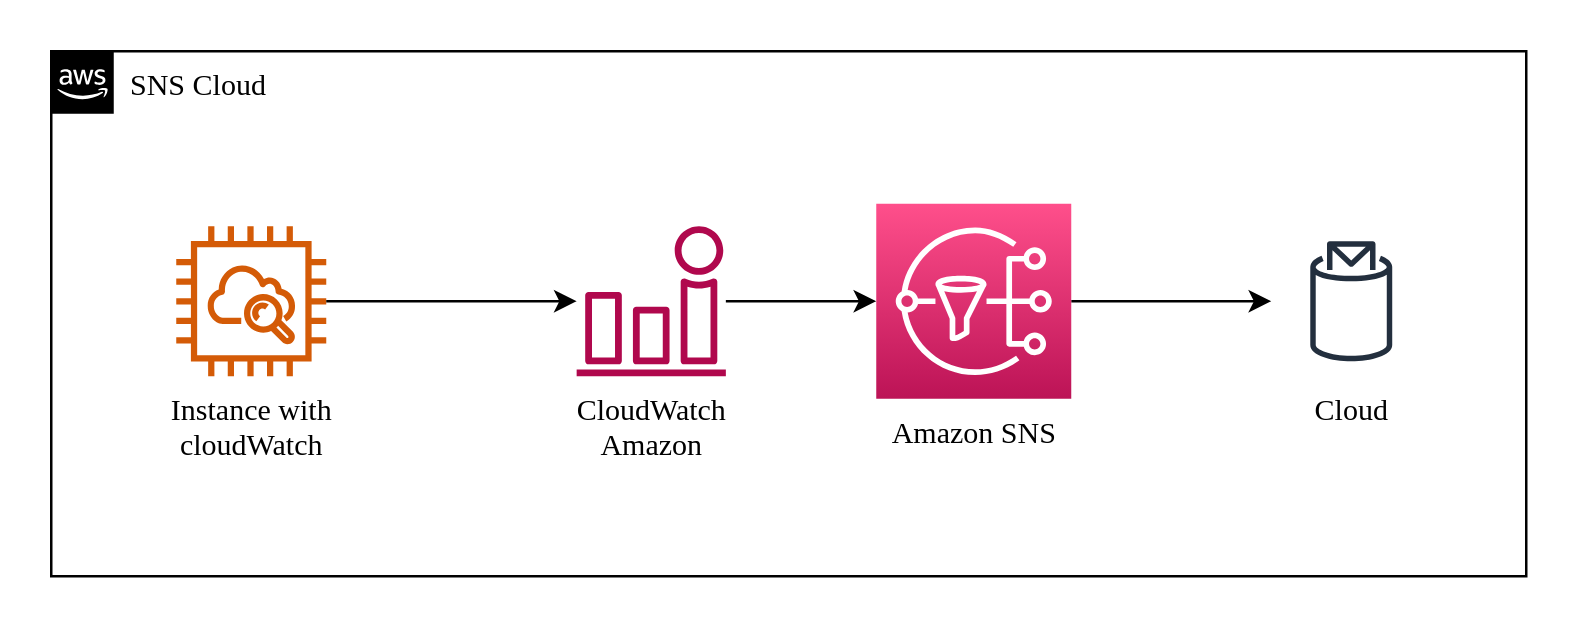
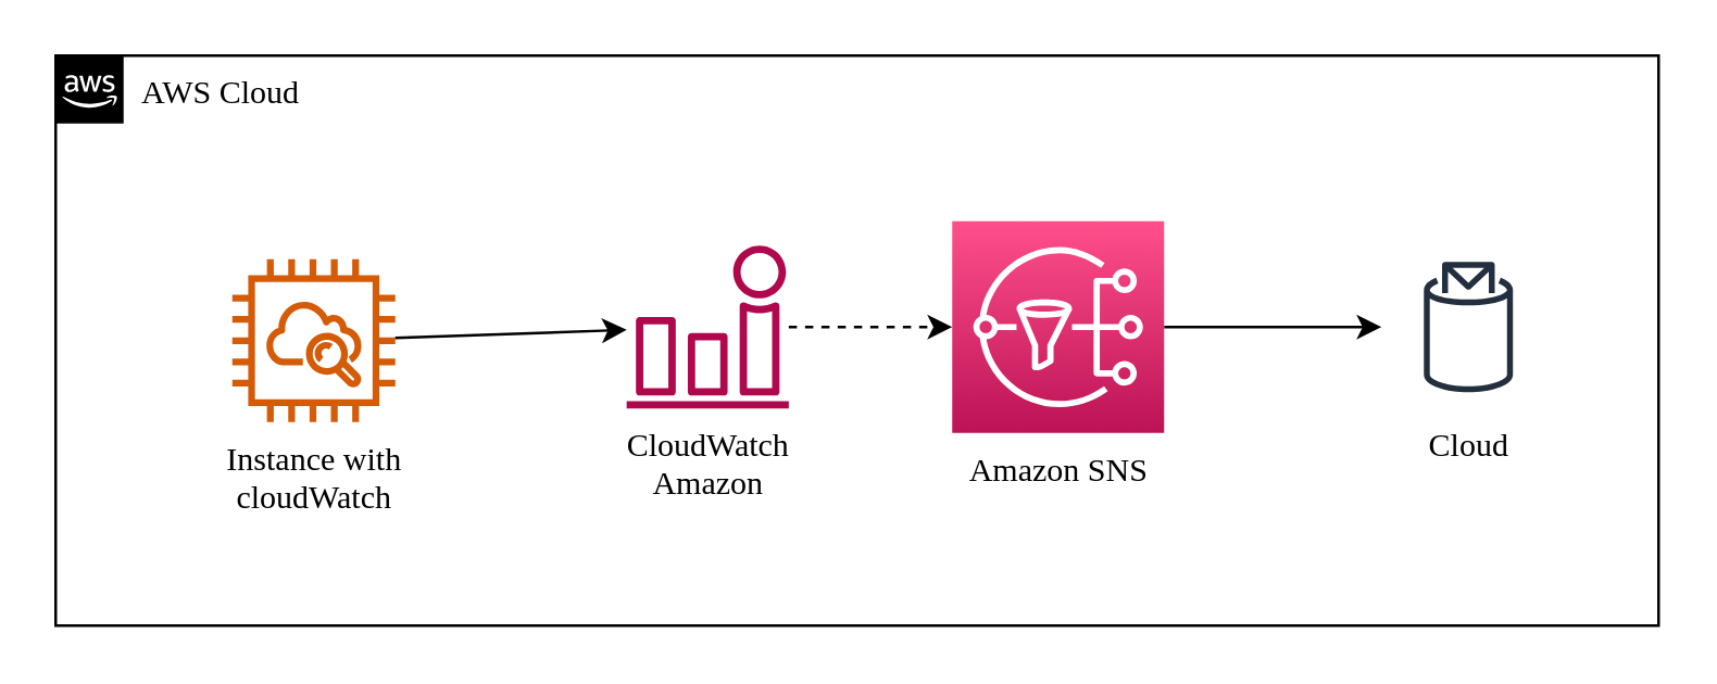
- <mxCell id="2" value="&lt;font face=&quot;Verdana&quot; color=&quot;#000000&quot;&gt;SNS Cloud&lt;/font&gt;" style="points=[[0,0],[0.25,0],[0.5,0],[0.75,0],[1,0],[1,0.25],[1,0.5],[1,0.75],[1,1],[0.75,1],[0.5,1],[0.25,1],[0,1],[0,0.75],[0,0.5],[0,0.25]];outlineConnect=0;gradientColor=none;html=1;whiteSpace=wrap;fontSize=12;fontStyle=0;container=1;pointerEvents=0;collapsible=0;recursiveResize=0;shape=mxgraph.aws4.group;grIcon=mxgraph.aws4.group_aws_cloud_alt;strokeColor=#000000;fillColor=none;verticalAlign=top;align=left;spacingLeft=30;fontColor=#232F3E;dashed=0;" parent="1" vertex="1"><mxGeometry x="20" y="20" width="590" height="210" as="geometry" /></mxCell>
+ <mxCell id="2" value="&lt;font face=&quot;Verdana&quot; color=&quot;#000000&quot;&gt;AWS Cloud&lt;/font&gt;" style="points=[[0,0],[0.25,0],[0.5,0],[0.75,0],[1,0],[1,0.25],[1,0.5],[1,0.75],[1,1],[0.75,1],[0.5,1],[0.25,1],[0,1],[0,0.75],[0,0.5],[0,0.25]];outlineConnect=0;gradientColor=none;html=1;whiteSpace=wrap;fontSize=12;fontStyle=0;container=1;pointerEvents=0;collapsible=0;recursiveResize=0;shape=mxgraph.aws4.group;grIcon=mxgraph.aws4.group_aws_cloud_alt;strokeColor=#000000;fillColor=none;verticalAlign=top;align=left;spacingLeft=30;fontColor=#232F3E;dashed=0;" parent="1" vertex="1"><mxGeometry x="20" y="20" width="590" height="210" as="geometry" /></mxCell>
- <mxCell id="4" value="&lt;font face=&quot;Verdana&quot; style=&quot;&quot; color=&quot;#000000&quot;&gt;Instance with &lt;br&gt;cloudWatch&lt;/font&gt;" style="sketch=0;outlineConnect=0;fontColor=#232F3E;gradientColor=none;fillColor=#D45B07;strokeColor=none;dashed=0;verticalLabelPosition=bottom;verticalAlign=top;align=center;html=1;fontSize=12;fontStyle=0;aspect=fixed;pointerEvents=1;shape=mxgraph.aws4.instance_with_cloudwatch2;" parent="3" vertex="1"><mxGeometry y="9" width="60" height="60" as="geometry" /></mxCell>
+ <mxCell id="4" value="&lt;font face=&quot;Verdana&quot; style=&quot;&quot; color=&quot;#000000&quot;&gt;Instance with &lt;br&gt;cloudWatch&lt;/font&gt;" style="sketch=0;outlineConnect=0;fontColor=#232F3E;gradientColor=none;fillColor=#D45B07;strokeColor=none;dashed=0;verticalLabelPosition=bottom;verticalAlign=top;align=center;html=1;fontSize=12;fontStyle=0;aspect=fixed;pointerEvents=1;shape=mxgraph.aws4.instance_with_cloudwatch2;" parent="3" vertex="1"><mxGeometry x="15" y="14" width="60" height="60" as="geometry" /></mxCell>
- <mxCell id="9" value="" style="edgeStyle=none;html=1;" parent="3" source="5" target="8" edge="1"><mxGeometry relative="1" as="geometry" /></mxCell>
+ <mxCell id="9" value="" style="edgeStyle=none;html=1;dashed=1;" parent="3" source="5" target="8" edge="1"><mxGeometry relative="1" as="geometry" /></mxCell>
